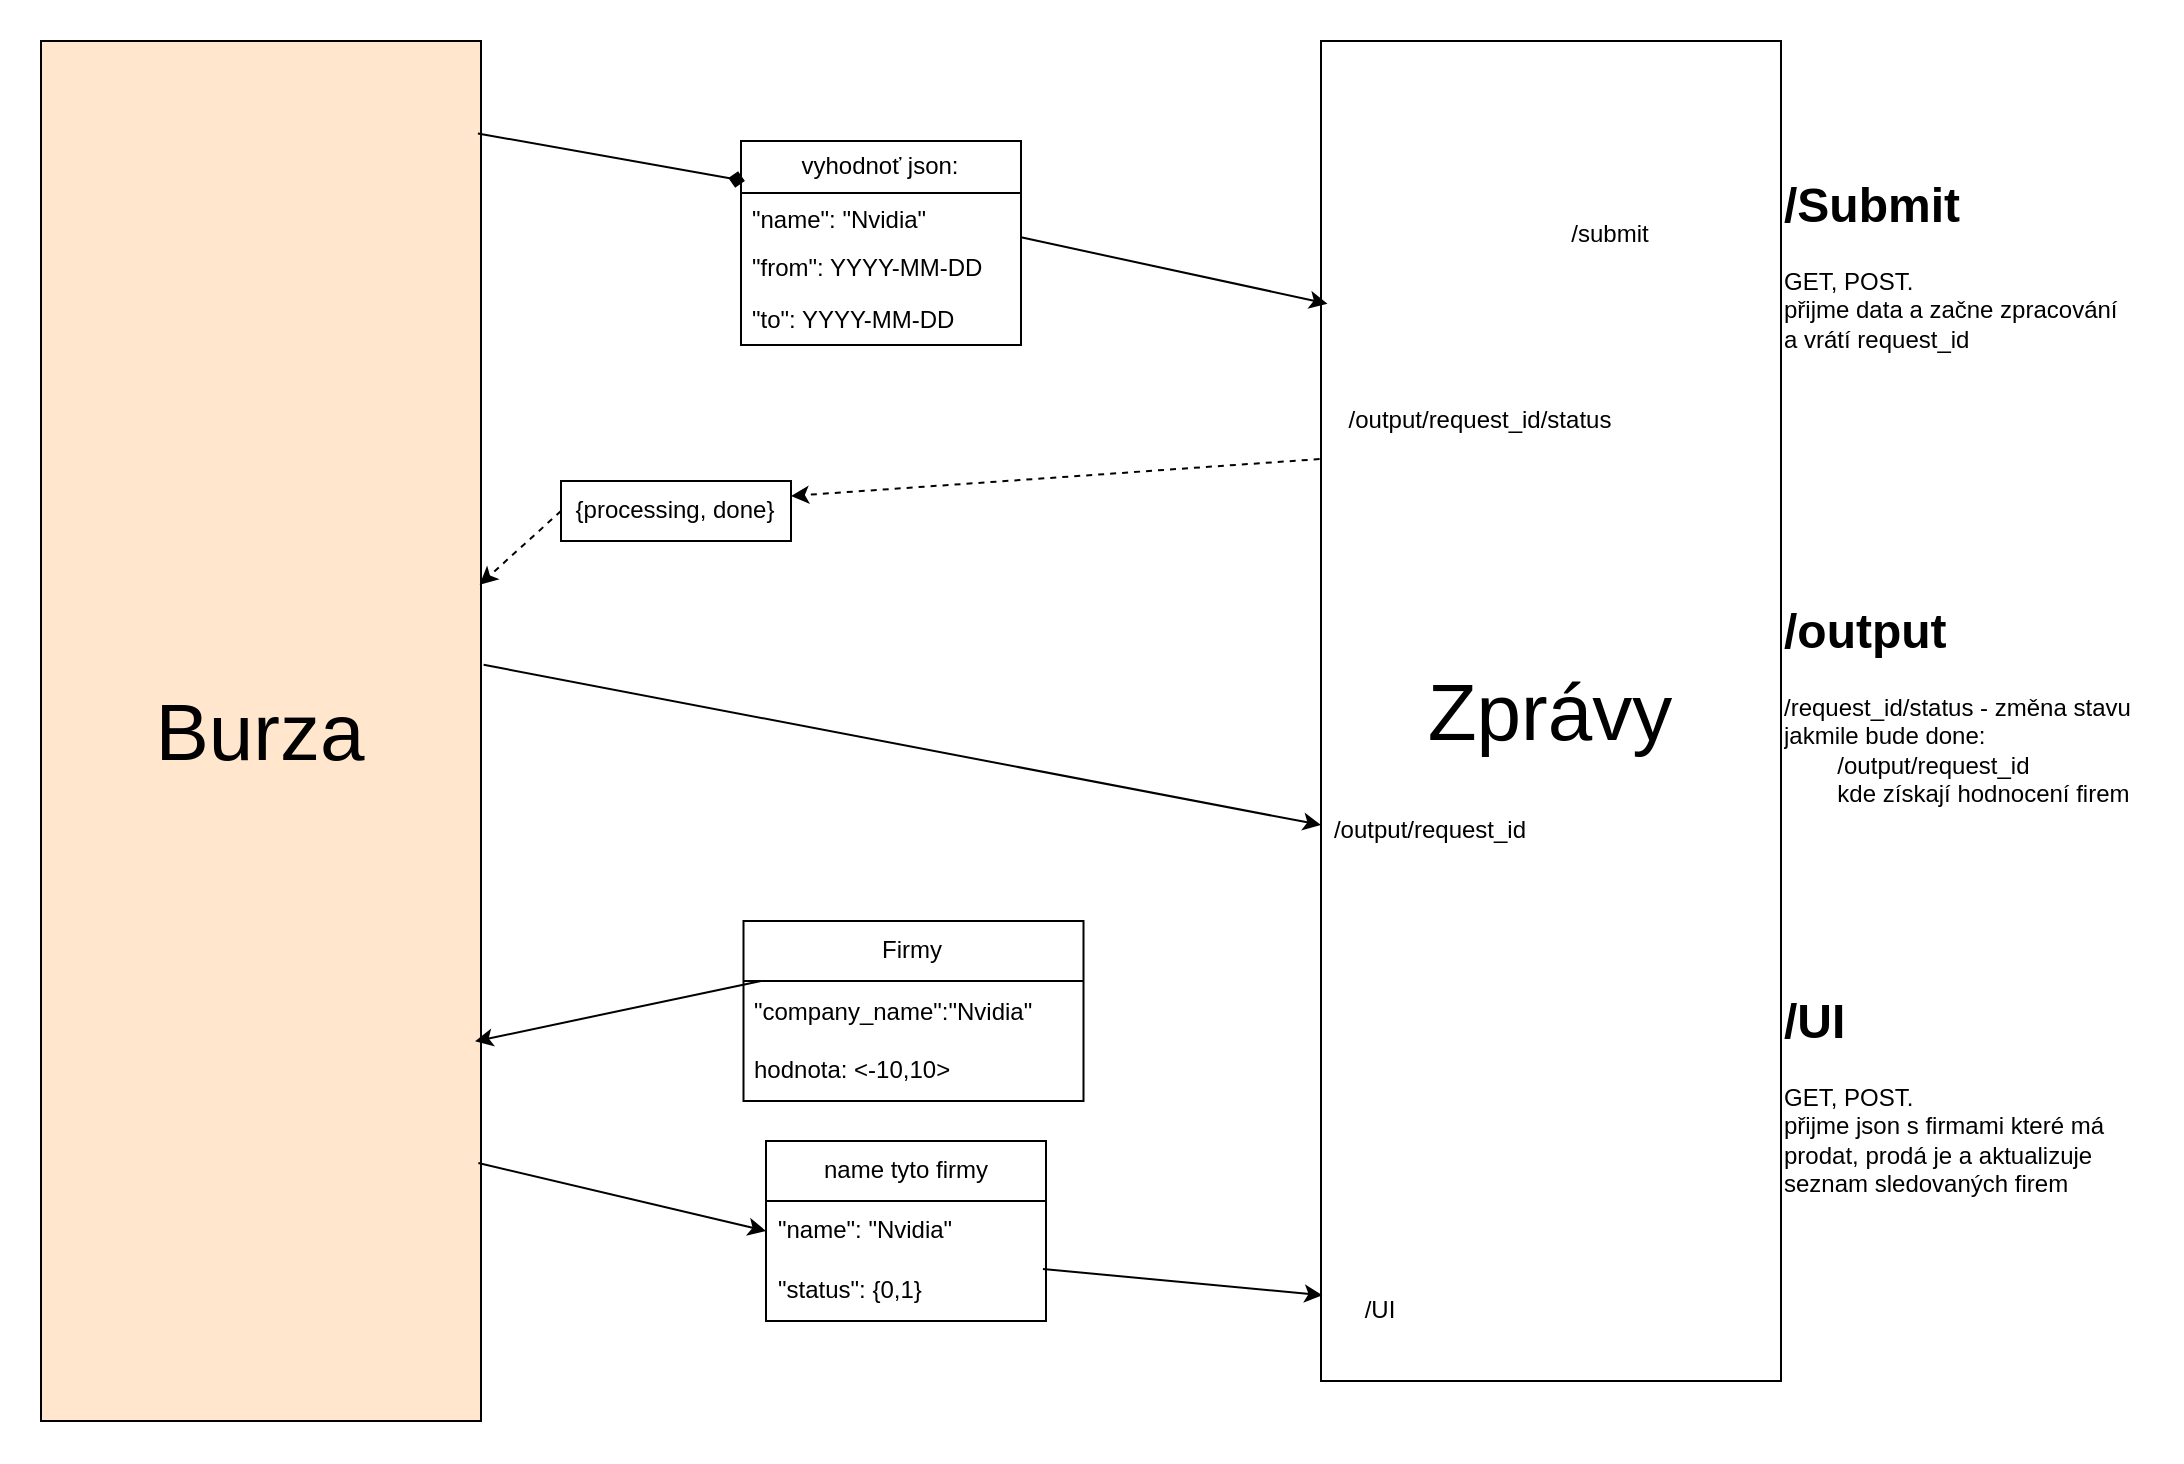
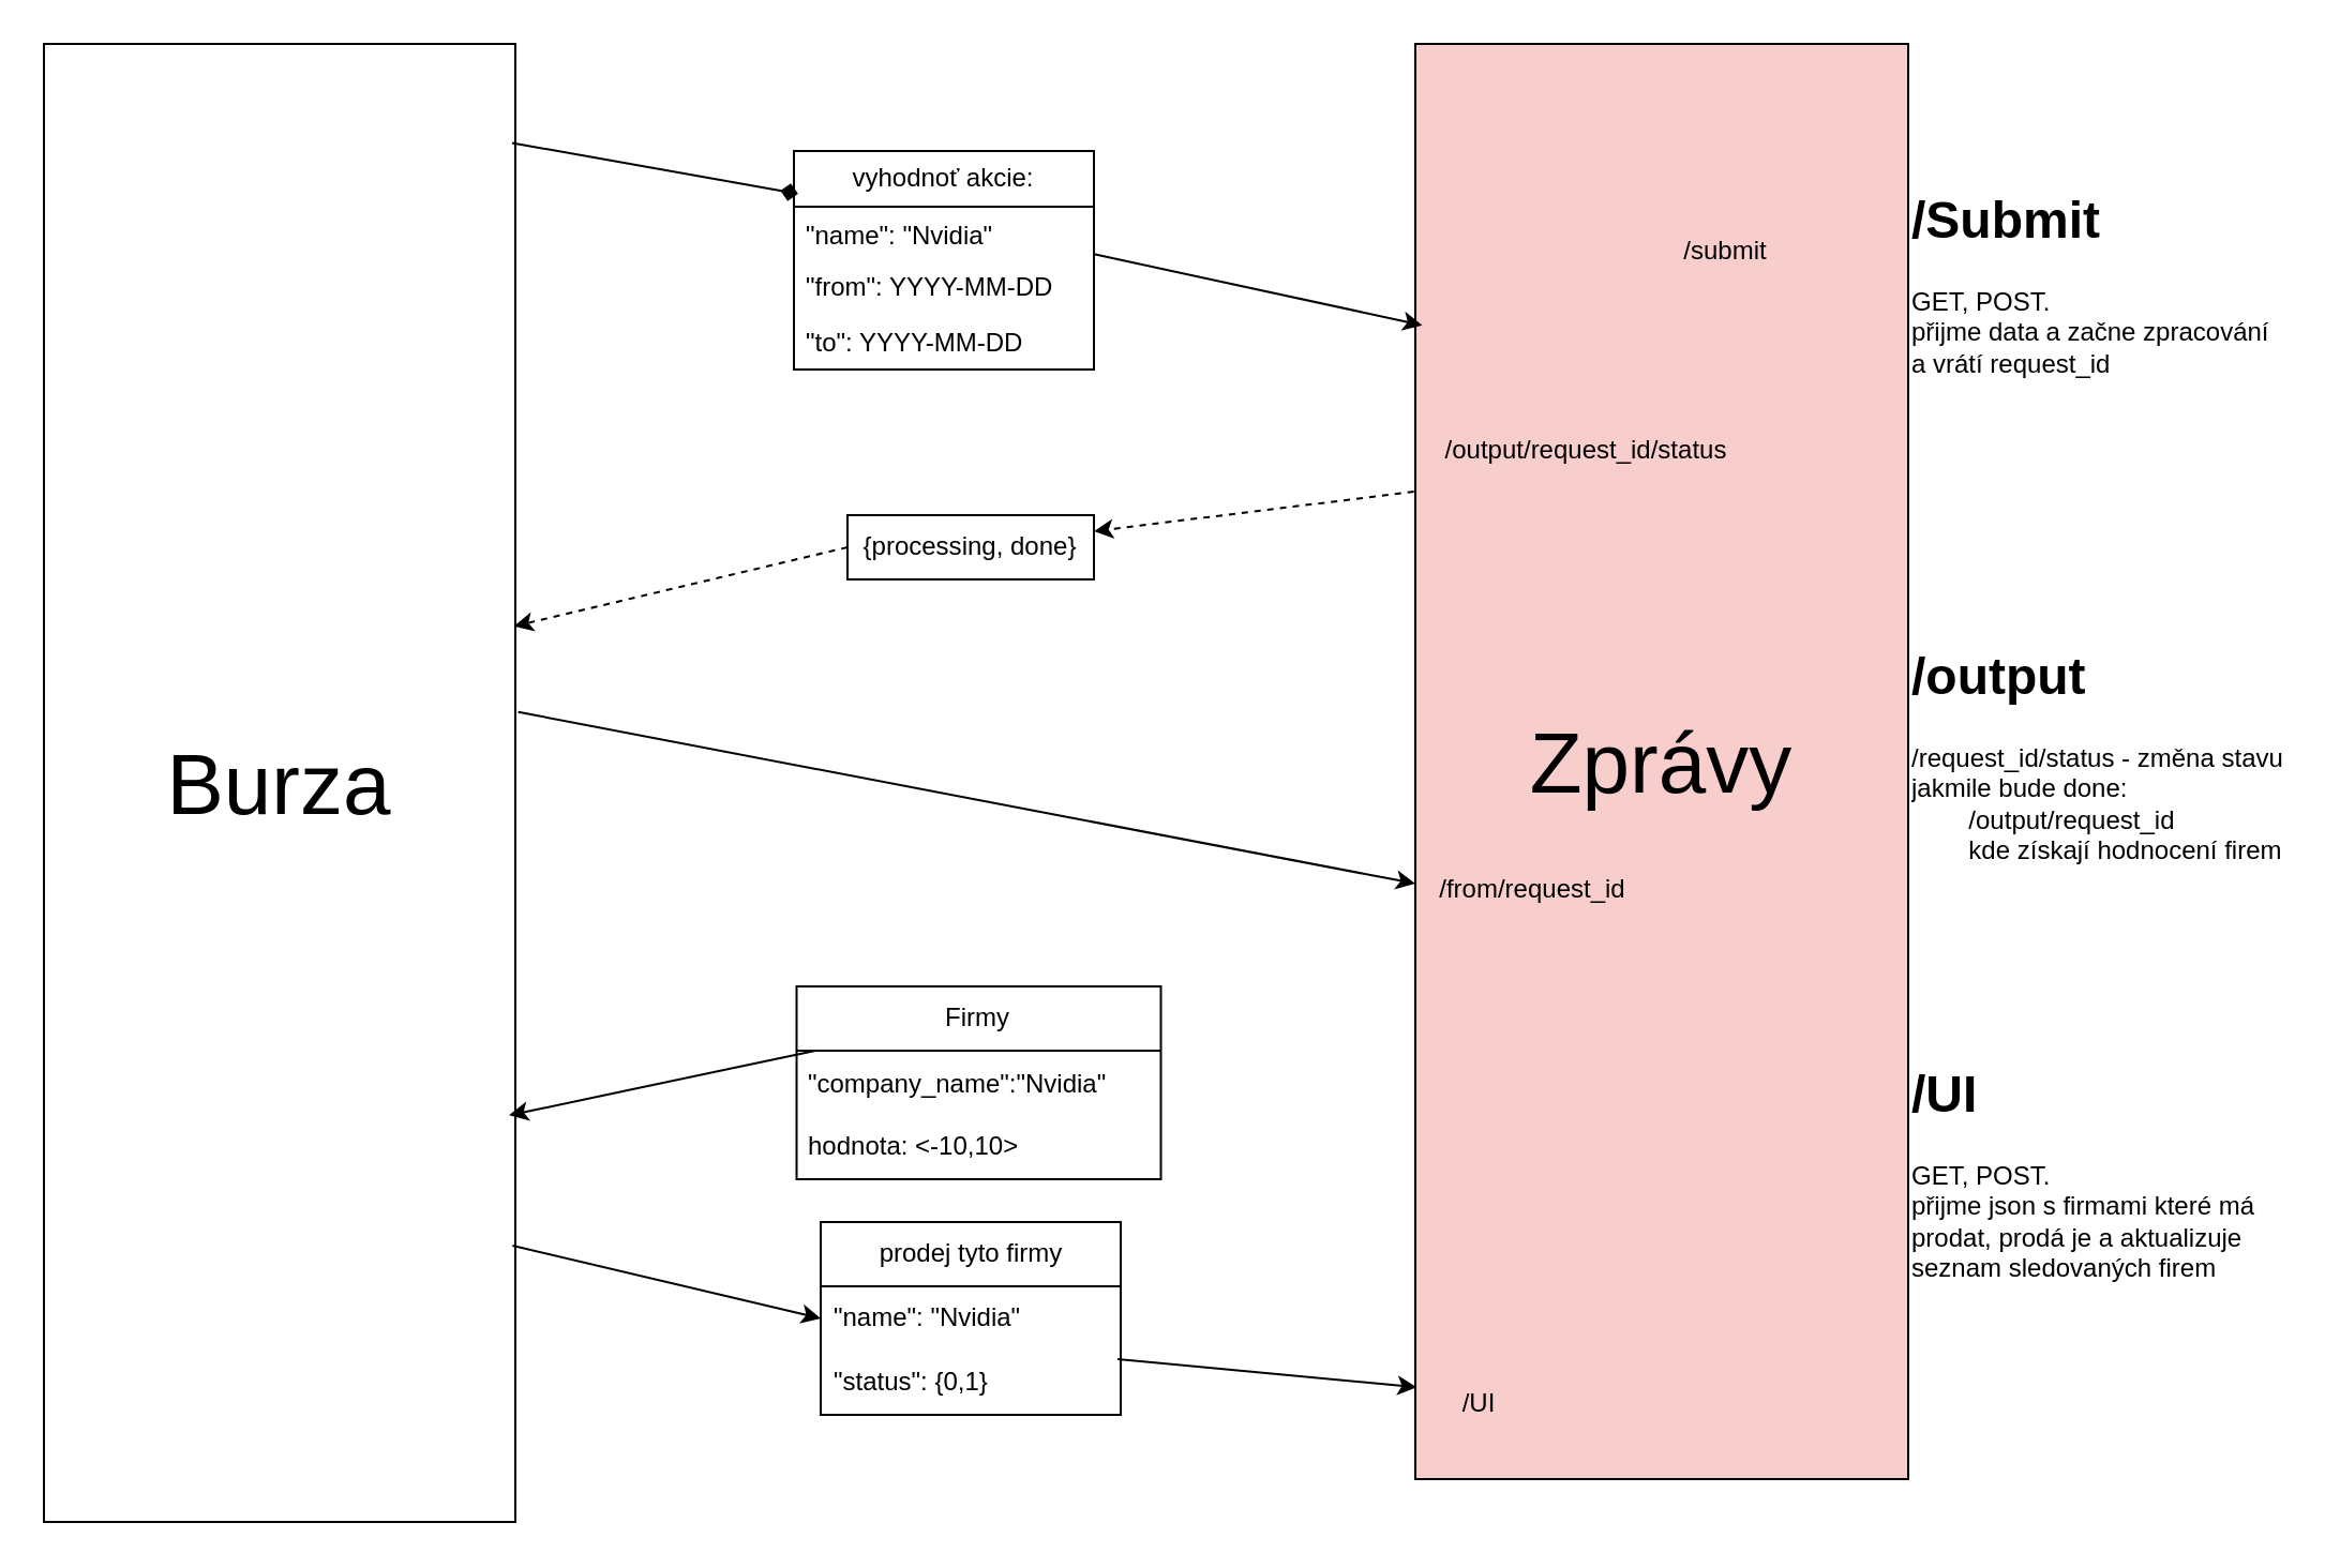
- <mxCell id="6" value="vyhodnoť json:" style="swimlane;fontStyle=0;childLayout=stackLayout;horizontal=1;startSize=26;fillColor=none;horizontalStack=0;resizeParent=1;resizeParentMax=0;resizeLast=0;collapsible=1;marginBottom=0;whiteSpace=wrap;html=1;" parent="1" vertex="1"><mxGeometry x="370" y="70" width="140" height="102" as="geometry" /></mxCell>
+ <mxCell id="6" value="vyhodnoť akcie:" style="swimlane;fontStyle=0;childLayout=stackLayout;horizontal=1;startSize=26;fillColor=none;horizontalStack=0;resizeParent=1;resizeParentMax=0;resizeLast=0;collapsible=1;marginBottom=0;whiteSpace=wrap;html=1;" parent="1" vertex="1"><mxGeometry x="370" y="70" width="140" height="102" as="geometry" /></mxCell>
- <mxCell id="14" value="{process&lt;span style=&quot;background-color: transparent; color: light-dark(rgb(0, 0, 0), rgb(255, 255, 255));&quot;&gt;ing, done}&lt;/span&gt;" style="text;html=1;align=center;verticalAlign=middle;whiteSpace=wrap;rounded=0;labelBorderColor=none;strokeColor=default;" parent="1" vertex="1"><mxGeometry x="280" y="240" width="115" height="30" as="geometry" /></mxCell>
+ <mxCell id="14" value="{process&lt;span style=&quot;background-color: transparent; color: light-dark(rgb(0, 0, 0), rgb(255, 255, 255));&quot;&gt;ing, done}&lt;/span&gt;" style="text;html=1;align=center;verticalAlign=middle;whiteSpace=wrap;rounded=0;labelBorderColor=none;strokeColor=default;" parent="1" vertex="1"><mxGeometry x="395" y="240" width="115" height="30" as="geometry" /></mxCell>
- <mxCell id="3" value="&lt;font style=&quot;font-size: 40px;&quot;&gt;Zprávy&lt;/font&gt;" style="rounded=0;whiteSpace=wrap;html=1;" parent="1" vertex="1"><mxGeometry x="660" y="20" width="230" height="670" as="geometry" /></mxCell>
+ <mxCell id="3" value="&lt;font style=&quot;font-size: 40px;&quot;&gt;Zprávy&lt;/font&gt;" style="rounded=0;whiteSpace=wrap;html=1;fillColor=#f8cecc;" parent="1" vertex="1"><mxGeometry x="660" y="20" width="230" height="670" as="geometry" /></mxCell>
- <mxCell id="2" value="&lt;font style=&quot;font-size: 40px;&quot;&gt;Burza&lt;/font&gt;" style="rounded=0;whiteSpace=wrap;html=1;fillColor=#ffe6cc;" parent="1" vertex="1"><mxGeometry x="20" y="20" width="220" height="690" as="geometry" /></mxCell>
+ <mxCell id="2" value="&lt;font style=&quot;font-size: 40px;&quot;&gt;Burza&lt;/font&gt;" style="rounded=0;whiteSpace=wrap;html=1;" parent="1" vertex="1"><mxGeometry x="20" y="20" width="220" height="690" as="geometry" /></mxCell>
- <mxCell id="16" value="/output/request_id" style="text;html=1;align=center;verticalAlign=middle;whiteSpace=wrap;rounded=0;" parent="1" vertex="1"><mxGeometry x="660" y="400" width="110" height="30" as="geometry" /></mxCell>
+ <mxCell id="16" value="/from/request_id" style="text;html=1;align=center;verticalAlign=middle;whiteSpace=wrap;rounded=0;" parent="1" vertex="1"><mxGeometry x="660" y="400" width="110" height="30" as="geometry" /></mxCell>
- <mxCell id="22" value="name tyto firmy" style="swimlane;fontStyle=0;childLayout=stackLayout;horizontal=1;startSize=30;horizontalStack=0;resizeParent=1;resizeParentMax=0;resizeLast=0;collapsible=1;marginBottom=0;whiteSpace=wrap;html=1;" parent="1" vertex="1"><mxGeometry x="382.5" y="570" width="140" height="90" as="geometry" /></mxCell>
+ <mxCell id="22" value="prodej tyto firmy" style="swimlane;fontStyle=0;childLayout=stackLayout;horizontal=1;startSize=30;horizontalStack=0;resizeParent=1;resizeParentMax=0;resizeLast=0;collapsible=1;marginBottom=0;whiteSpace=wrap;html=1;" parent="1" vertex="1"><mxGeometry x="382.5" y="570" width="140" height="90" as="geometry" /></mxCell>
